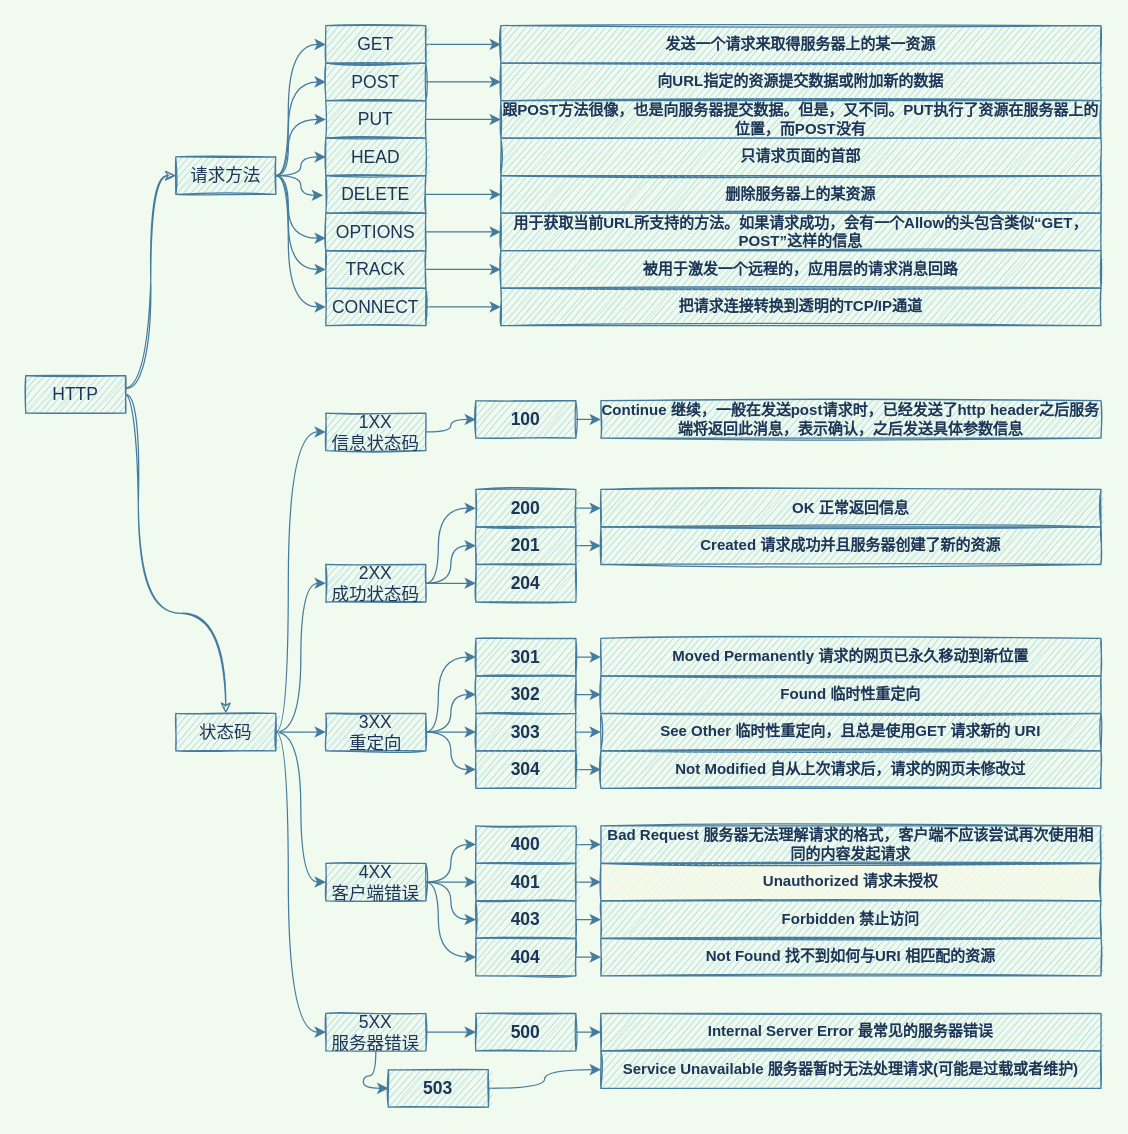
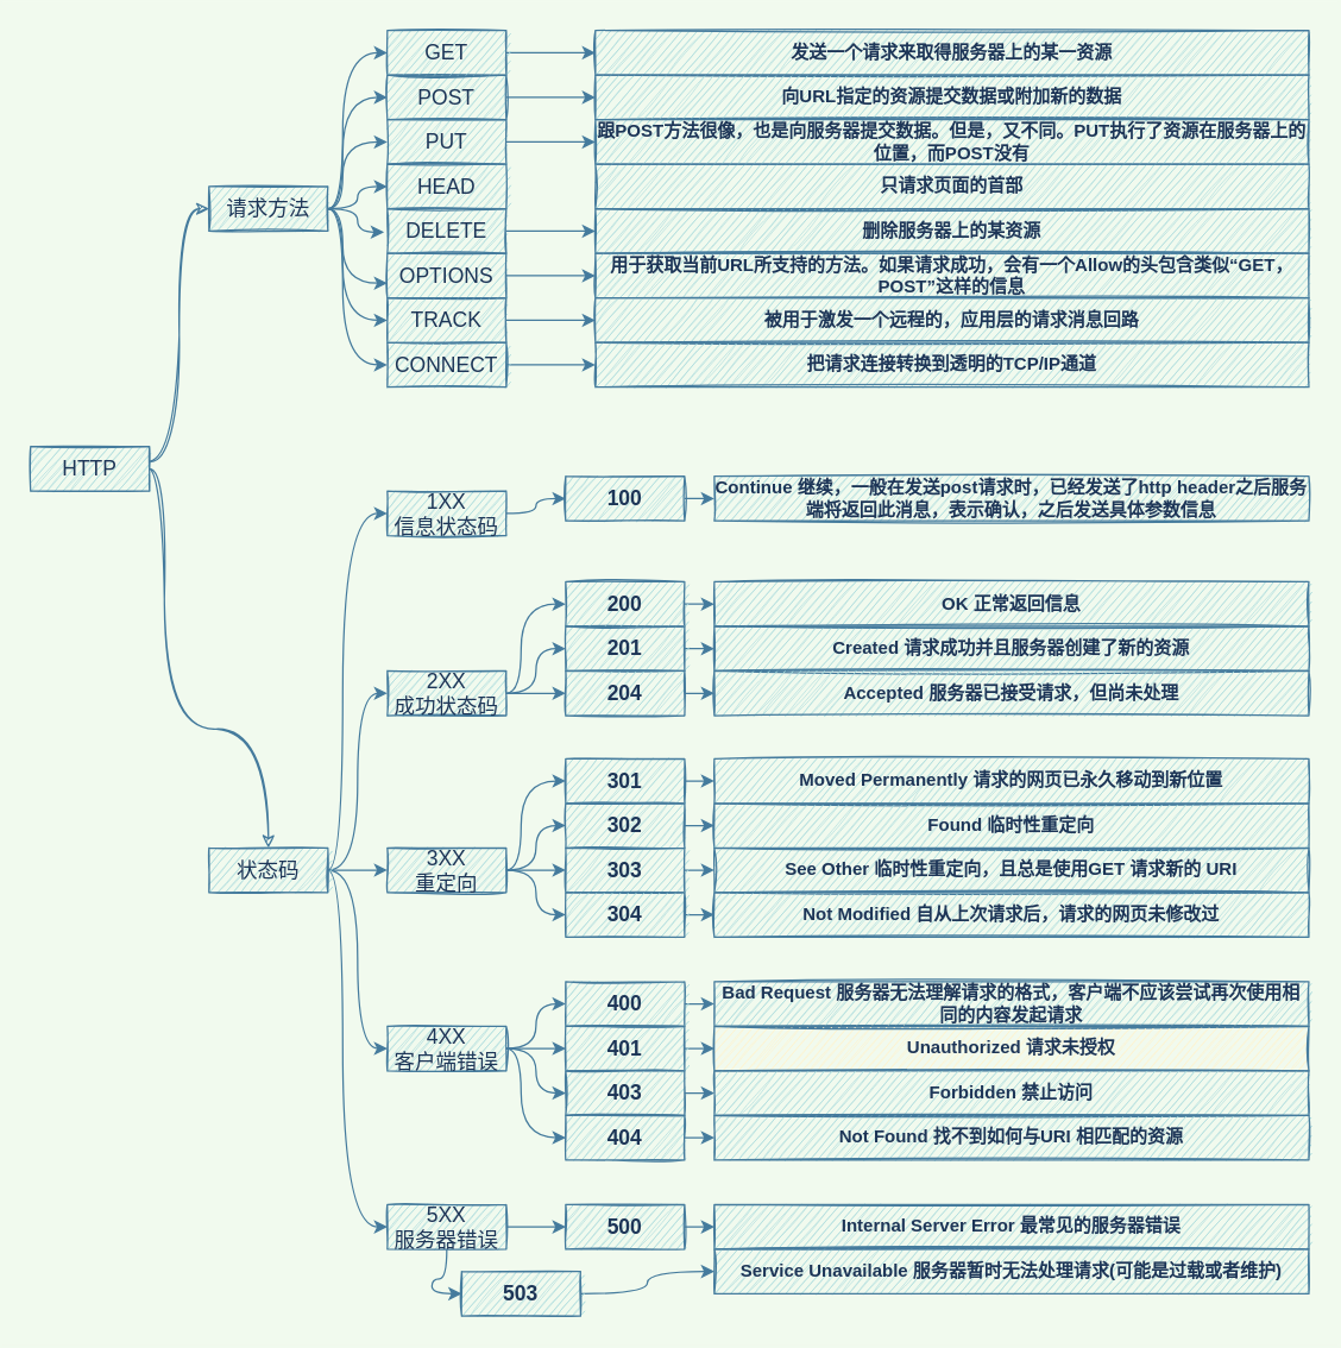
+ <mxCell id="46" style="edgeStyle=orthogonalEdgeStyle;curved=1;rounded=1;sketch=0;orthogonalLoop=1;jettySize=auto;html=1;fontSize=12;fontColor=#1D3557;strokeColor=#457B9D;fillColor=#A8DADC;fontStyle=1" edge="1" parent="1" source="47" target="50"><mxGeometry relative="1" as="geometry" /></mxCell>
+ <mxCell id="50" value="&lt;font style=&quot;font-size: 12px&quot;&gt;Accepted 服务器已接受请求，但尚未处理&lt;/font&gt;" style="rounded=0;whiteSpace=wrap;html=1;sketch=1;fillColor=#A8DADC;strokeColor=#457B9D;fontColor=#1D3557;fontStyle=1" vertex="1" parent="1"><mxGeometry x="480" y="451" width="400" height="30" as="geometry" /></mxCell>
